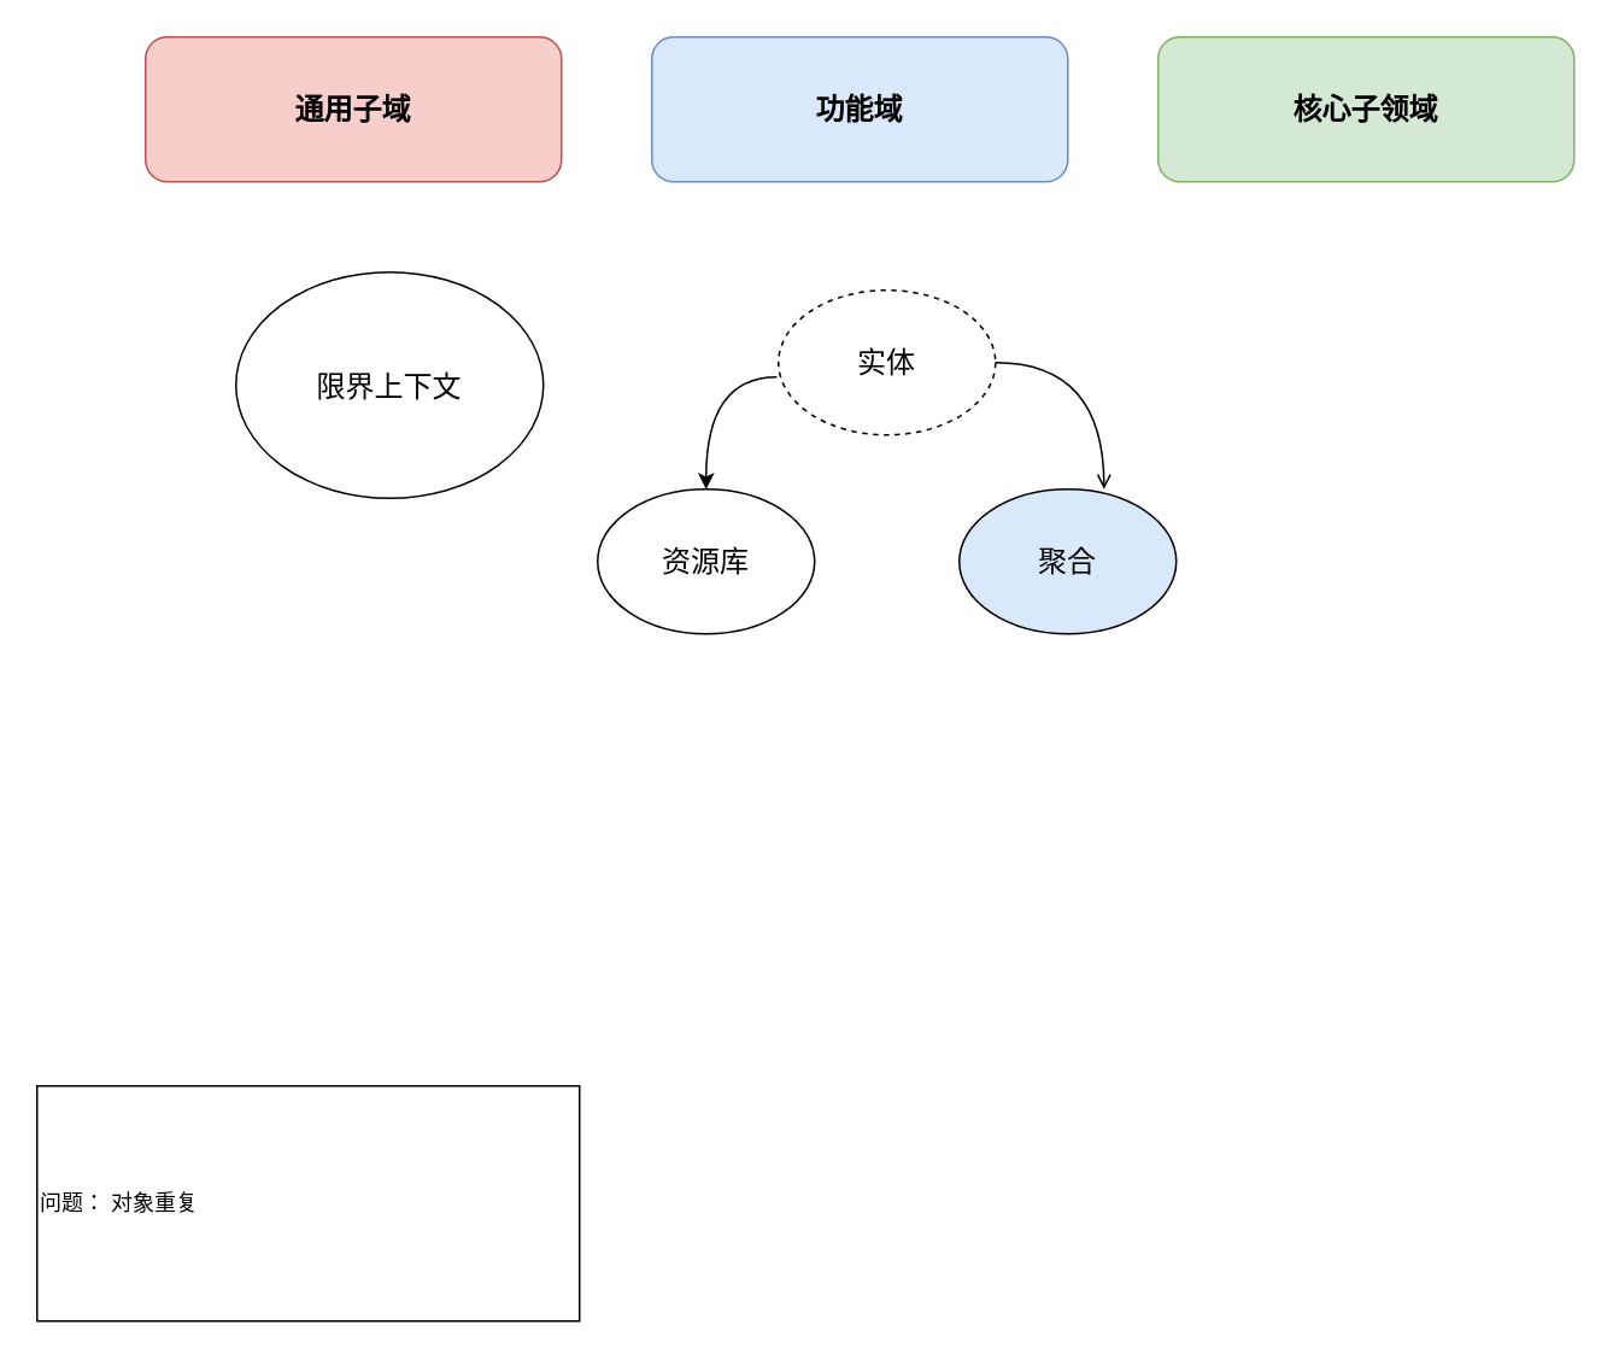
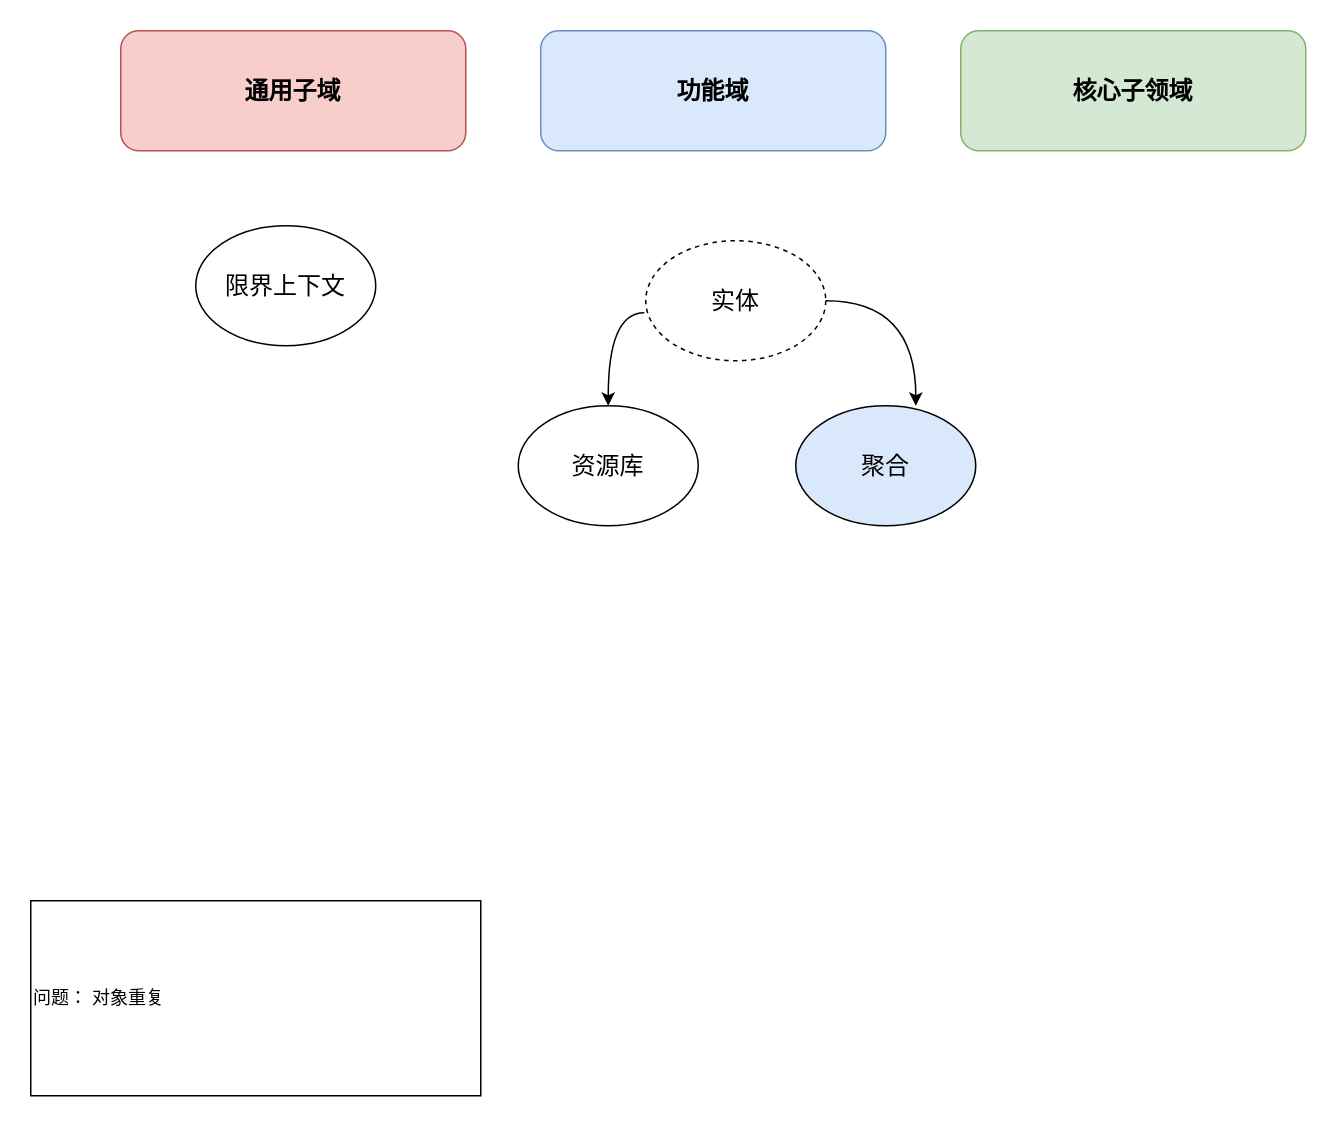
- <mxCell id="5" value="&lt;font style=&quot;font-size: 16px;&quot;&gt;限界上下文&lt;/font&gt;" style="ellipse;whiteSpace=wrap;html=1;" parent="1" vertex="1"><mxGeometry x="130" y="150" width="170" height="125" as="geometry" /></mxCell>
+ <mxCell id="5" value="&lt;font style=&quot;font-size: 16px;&quot;&gt;限界上下文&lt;/font&gt;" style="ellipse;whiteSpace=wrap;html=1;" parent="1" vertex="1"><mxGeometry x="130" y="150" width="120" height="80" as="geometry" /></mxCell>
- <mxCell id="7" style="edgeStyle=orthogonalEdgeStyle;orthogonalLoop=1;jettySize=auto;html=1;entryX=0.667;entryY=0;entryDx=0;entryDy=0;entryPerimeter=0;curved=1;exitX=1;exitY=0.5;exitDx=0;exitDy=0;endArrow=open;" parent="1" source="8" target="10" edge="1"><mxGeometry relative="1" as="geometry" /></mxCell>
+ <mxCell id="7" style="edgeStyle=orthogonalEdgeStyle;orthogonalLoop=1;jettySize=auto;html=1;entryX=0.667;entryY=0;entryDx=0;entryDy=0;entryPerimeter=0;curved=1;exitX=1;exitY=0.5;exitDx=0;exitDy=0;" parent="1" source="8" target="10" edge="1"><mxGeometry relative="1" as="geometry" /></mxCell>
- <mxCell id="9" value="&lt;span style=&quot;font-size: 16px;&quot;&gt;资源库&lt;/span&gt;" style="ellipse;whiteSpace=wrap;html=1;" parent="1" vertex="1"><mxGeometry x="330" y="270" width="120" height="80" as="geometry" /></mxCell>
+ <mxCell id="9" value="&lt;span style=&quot;font-size: 16px;&quot;&gt;资源库&lt;/span&gt;" style="ellipse;whiteSpace=wrap;html=1;" parent="1" vertex="1"><mxGeometry x="345" y="270" width="120" height="80" as="geometry" /></mxCell>
